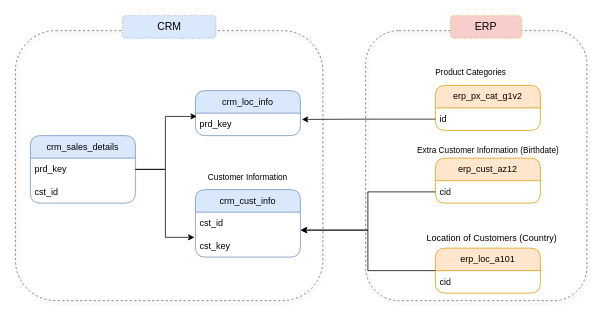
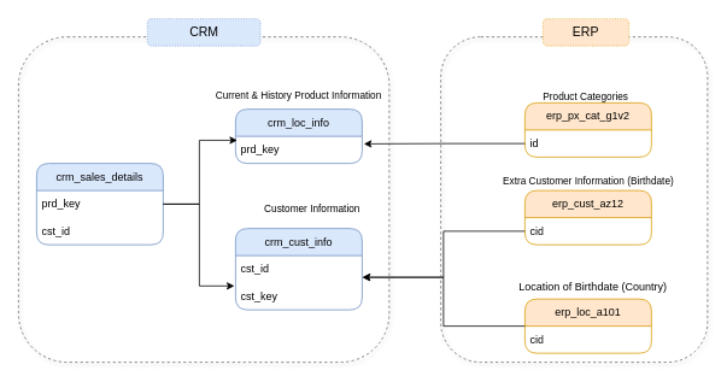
- <mxCell id="28" value="&lt;font style=&quot;font-size: 14px;&quot;&gt;ERP&lt;/font&gt;" style="rounded=1;whiteSpace=wrap;html=1;dashed=1;dashPattern=1 2;fillColor=#f8cecc;strokeColor=#d79b00;" vertex="1" parent="1"><mxGeometry x="600" y="20" width="95" height="30" as="geometry" /></mxCell>
+ <mxCell id="28" value="&lt;font style=&quot;font-size: 14px;&quot;&gt;ERP&lt;/font&gt;" style="rounded=1;whiteSpace=wrap;html=1;dashed=1;dashPattern=1 2;fillColor=#ffe6cc;strokeColor=#d79b00;" vertex="1" parent="1"><mxGeometry x="600" y="20" width="95" height="30" as="geometry" /></mxCell>
- <mxCell id="29" value="&lt;br&gt;&lt;font style=&quot;font-size: 11px;&quot;&gt;Product Categories&lt;br&gt;&lt;/font&gt;" style="text;html=1;align=center;verticalAlign=middle;whiteSpace=wrap;rounded=0;" vertex="1" parent="1"><mxGeometry x="551.25" y="73" width="152.5" height="30" as="geometry" /></mxCell>
+ <mxCell id="29" value="&lt;br&gt;&lt;font style=&quot;font-size: 11px;&quot;&gt;Product Categories&lt;br&gt;&lt;/font&gt;" style="text;html=1;align=center;verticalAlign=middle;whiteSpace=wrap;rounded=0;" vertex="1" parent="1"><mxGeometry x="571.25" y="83" width="152.5" height="30" as="geometry" /></mxCell>
+ <mxCell id="21" value="&lt;font style=&quot;font-size: 11px;&quot;&gt;Current &amp;amp; History Product Information&lt;/font&gt;" style="text;html=1;align=center;verticalAlign=middle;whiteSpace=wrap;rounded=0;" vertex="1" parent="1"><mxGeometry x="230" y="90" width="200" height="30" as="geometry" /></mxCell>
- <mxCell id="22" value="&lt;font style=&quot;font-size: 11px;&quot;&gt;Customer Information&lt;/font&gt;" style="text;html=1;align=center;verticalAlign=middle;whiteSpace=wrap;rounded=0;" vertex="1" parent="1"><mxGeometry x="265" y="220" width="130" height="30" as="geometry" /></mxCell>
+ <mxCell id="22" value="&lt;font style=&quot;font-size: 11px;&quot;&gt;Customer Information&lt;/font&gt;" style="text;html=1;align=center;verticalAlign=middle;whiteSpace=wrap;rounded=0;" vertex="1" parent="1"><mxGeometry x="280" y="215" width="130" height="30" as="geometry" /></mxCell>
- <mxCell id="24" value="&#10;Location of Customers (Country)&#10;&#10;" style="text;html=1;align=center;verticalAlign=middle;whiteSpace=wrap;rounded=0;" vertex="1" parent="1"><mxGeometry x="563" y="309" width="185" height="30" as="geometry" /></mxCell>
+ <mxCell id="24" value="&#10;Location of Birthdate (Country)&#10;&#10;" style="text;html=1;align=center;verticalAlign=middle;whiteSpace=wrap;rounded=0;" vertex="1" parent="1"><mxGeometry x="563" y="309" width="185" height="30" as="geometry" /></mxCell>
